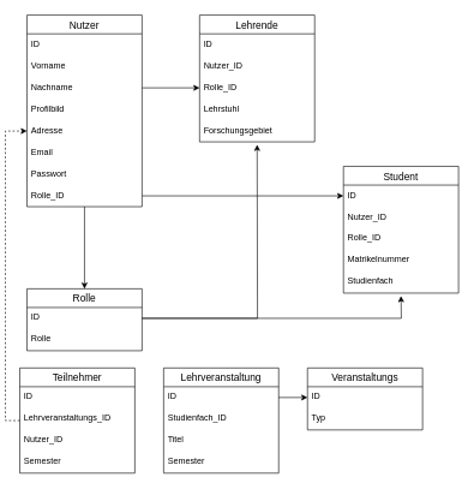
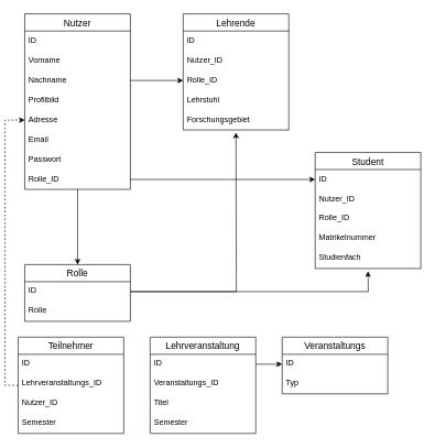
- <mxCell id="33" value="Studienfach_ID" style="text;strokeColor=none;fillColor=none;spacingLeft=4;spacingRight=4;overflow=hidden;rotatable=0;points=[[0,0.5],[1,0.5]];portConstraint=eastwest;fontSize=12;" vertex="1" parent="31"><mxGeometry y="56" width="160" height="30" as="geometry" /></mxCell>
+ <mxCell id="33" value="Veranstaltungs_ID" style="text;strokeColor=none;fillColor=none;spacingLeft=4;spacingRight=4;overflow=hidden;rotatable=0;points=[[0,0.5],[1,0.5]];portConstraint=eastwest;fontSize=12;" vertex="1" parent="31"><mxGeometry y="56" width="160" height="30" as="geometry" /></mxCell>
